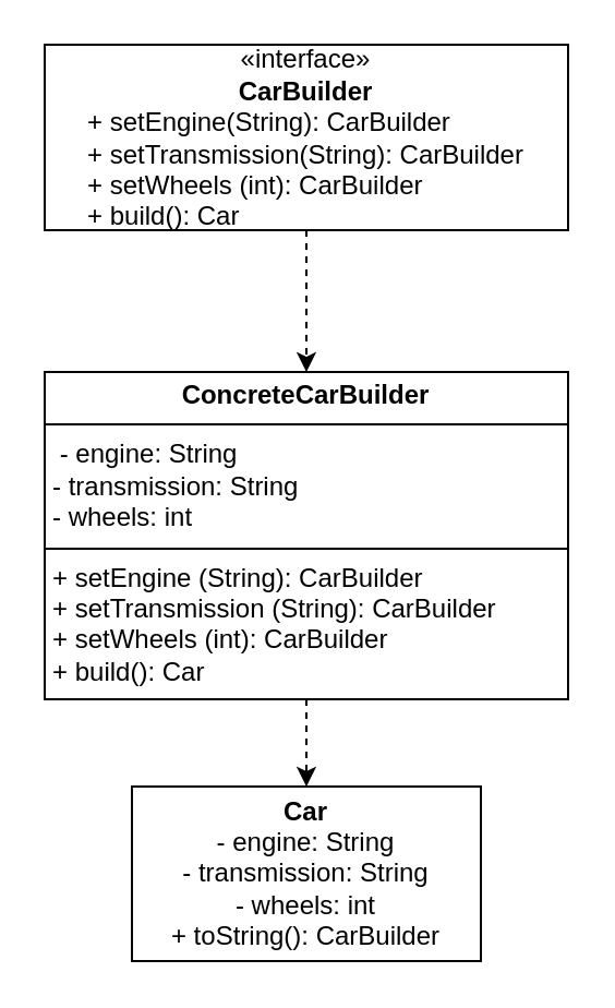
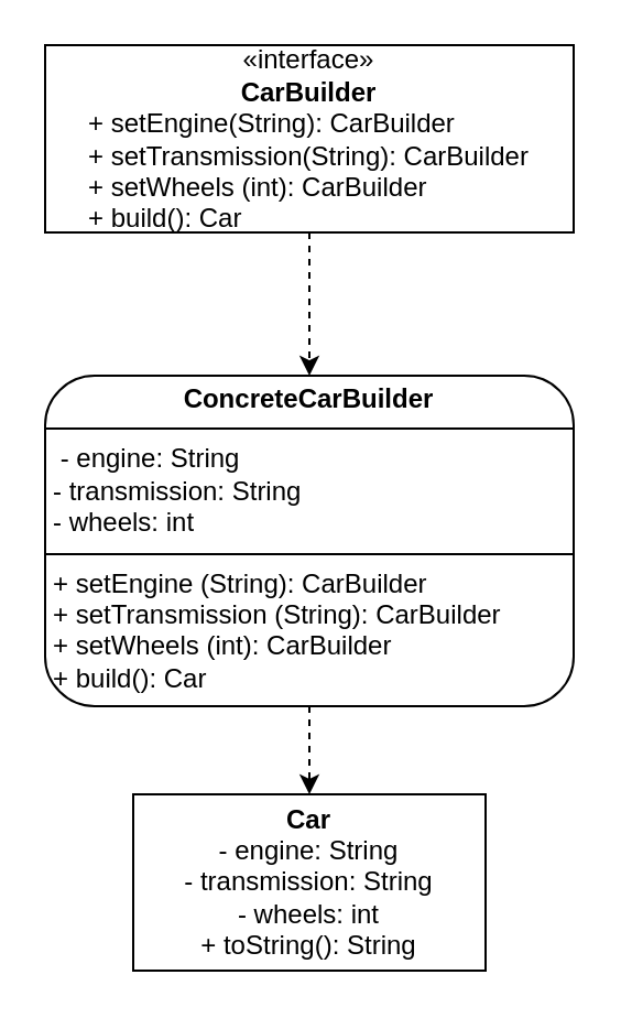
- <mxCell id="5" value="&lt;p style=&quot;margin:0px;margin-top:4px;text-align:center;&quot;&gt;&lt;b&gt;ConcreteCarBuilder&lt;/b&gt;&lt;/p&gt;&lt;hr size=&quot;1&quot; style=&quot;border-style:solid;&quot;&gt;&lt;p style=&quot;margin:0px;margin-left:4px;&quot;&gt;&amp;nbsp;- engine: String&lt;/p&gt;&lt;p style=&quot;margin:0px;margin-left:4px;&quot;&gt;- transmission: String&lt;/p&gt;&lt;p style=&quot;margin:0px;margin-left:4px;&quot;&gt;- wheels: int&lt;/p&gt;&lt;hr size=&quot;1&quot; style=&quot;border-style:solid;&quot;&gt;&lt;p style=&quot;margin:0px;margin-left:4px;&quot;&gt;+ setEngine (String): CarBuilder&lt;/p&gt;&lt;p style=&quot;margin:0px;margin-left:4px;&quot;&gt;+ setTransmission (String): CarBuilder&lt;/p&gt;&lt;p style=&quot;margin:0px;margin-left:4px;&quot;&gt;+ setWheels (int): CarBuilder&lt;/p&gt;&lt;p style=&quot;margin:0px;margin-left:4px;&quot;&gt;+ build(): Car&lt;/p&gt;&lt;p style=&quot;margin:0px;margin-left:4px;&quot;&gt;&lt;br&gt;&lt;/p&gt;&lt;p style=&quot;margin:0px;margin-left:4px;&quot;&gt;&lt;br&gt;&lt;/p&gt;" style="verticalAlign=top;align=left;overflow=fill;html=1;whiteSpace=wrap;" vertex="1" parent="1"><mxGeometry x="20" y="170" width="240" height="150" as="geometry" /></mxCell>
+ <mxCell id="5" value="&lt;p style=&quot;margin:0px;margin-top:4px;text-align:center;&quot;&gt;&lt;b&gt;ConcreteCarBuilder&lt;/b&gt;&lt;/p&gt;&lt;hr size=&quot;1&quot; style=&quot;border-style:solid;&quot;&gt;&lt;p style=&quot;margin:0px;margin-left:4px;&quot;&gt;&amp;nbsp;- engine: String&lt;/p&gt;&lt;p style=&quot;margin:0px;margin-left:4px;&quot;&gt;- transmission: String&lt;/p&gt;&lt;p style=&quot;margin:0px;margin-left:4px;&quot;&gt;- wheels: int&lt;/p&gt;&lt;hr size=&quot;1&quot; style=&quot;border-style:solid;&quot;&gt;&lt;p style=&quot;margin:0px;margin-left:4px;&quot;&gt;+ setEngine (String): CarBuilder&lt;/p&gt;&lt;p style=&quot;margin:0px;margin-left:4px;&quot;&gt;+ setTransmission (String): CarBuilder&lt;/p&gt;&lt;p style=&quot;margin:0px;margin-left:4px;&quot;&gt;+ setWheels (int): CarBuilder&lt;/p&gt;&lt;p style=&quot;margin:0px;margin-left:4px;&quot;&gt;+ build(): Car&lt;/p&gt;&lt;p style=&quot;margin:0px;margin-left:4px;&quot;&gt;&lt;br&gt;&lt;/p&gt;&lt;p style=&quot;margin:0px;margin-left:4px;&quot;&gt;&lt;br&gt;&lt;/p&gt;" style="verticalAlign=top;align=left;overflow=fill;html=1;whiteSpace=wrap;rounded=1;" vertex="1" parent="1"><mxGeometry x="20" y="170" width="240" height="150" as="geometry" /></mxCell>
- <mxCell id="6" value="&lt;b&gt;Car&lt;/b&gt;&lt;div&gt;- engine: String&lt;/div&gt;&lt;div&gt;- transmission: String&lt;/div&gt;&lt;div&gt;- wheels: int&lt;/div&gt;&lt;div&gt;+ toString(): CarBuilder&lt;/div&gt;" style="html=1;whiteSpace=wrap;" vertex="1" parent="1"><mxGeometry x="60" y="360" width="160" height="80" as="geometry" /></mxCell>
+ <mxCell id="6" value="&lt;b&gt;Car&lt;/b&gt;&lt;div&gt;- engine: String&lt;/div&gt;&lt;div&gt;- transmission: String&lt;/div&gt;&lt;div&gt;- wheels: int&lt;/div&gt;&lt;div&gt;+ toString(): String&lt;/div&gt;" style="html=1;whiteSpace=wrap;" vertex="1" parent="1"><mxGeometry x="60" y="360" width="160" height="80" as="geometry" /></mxCell>
